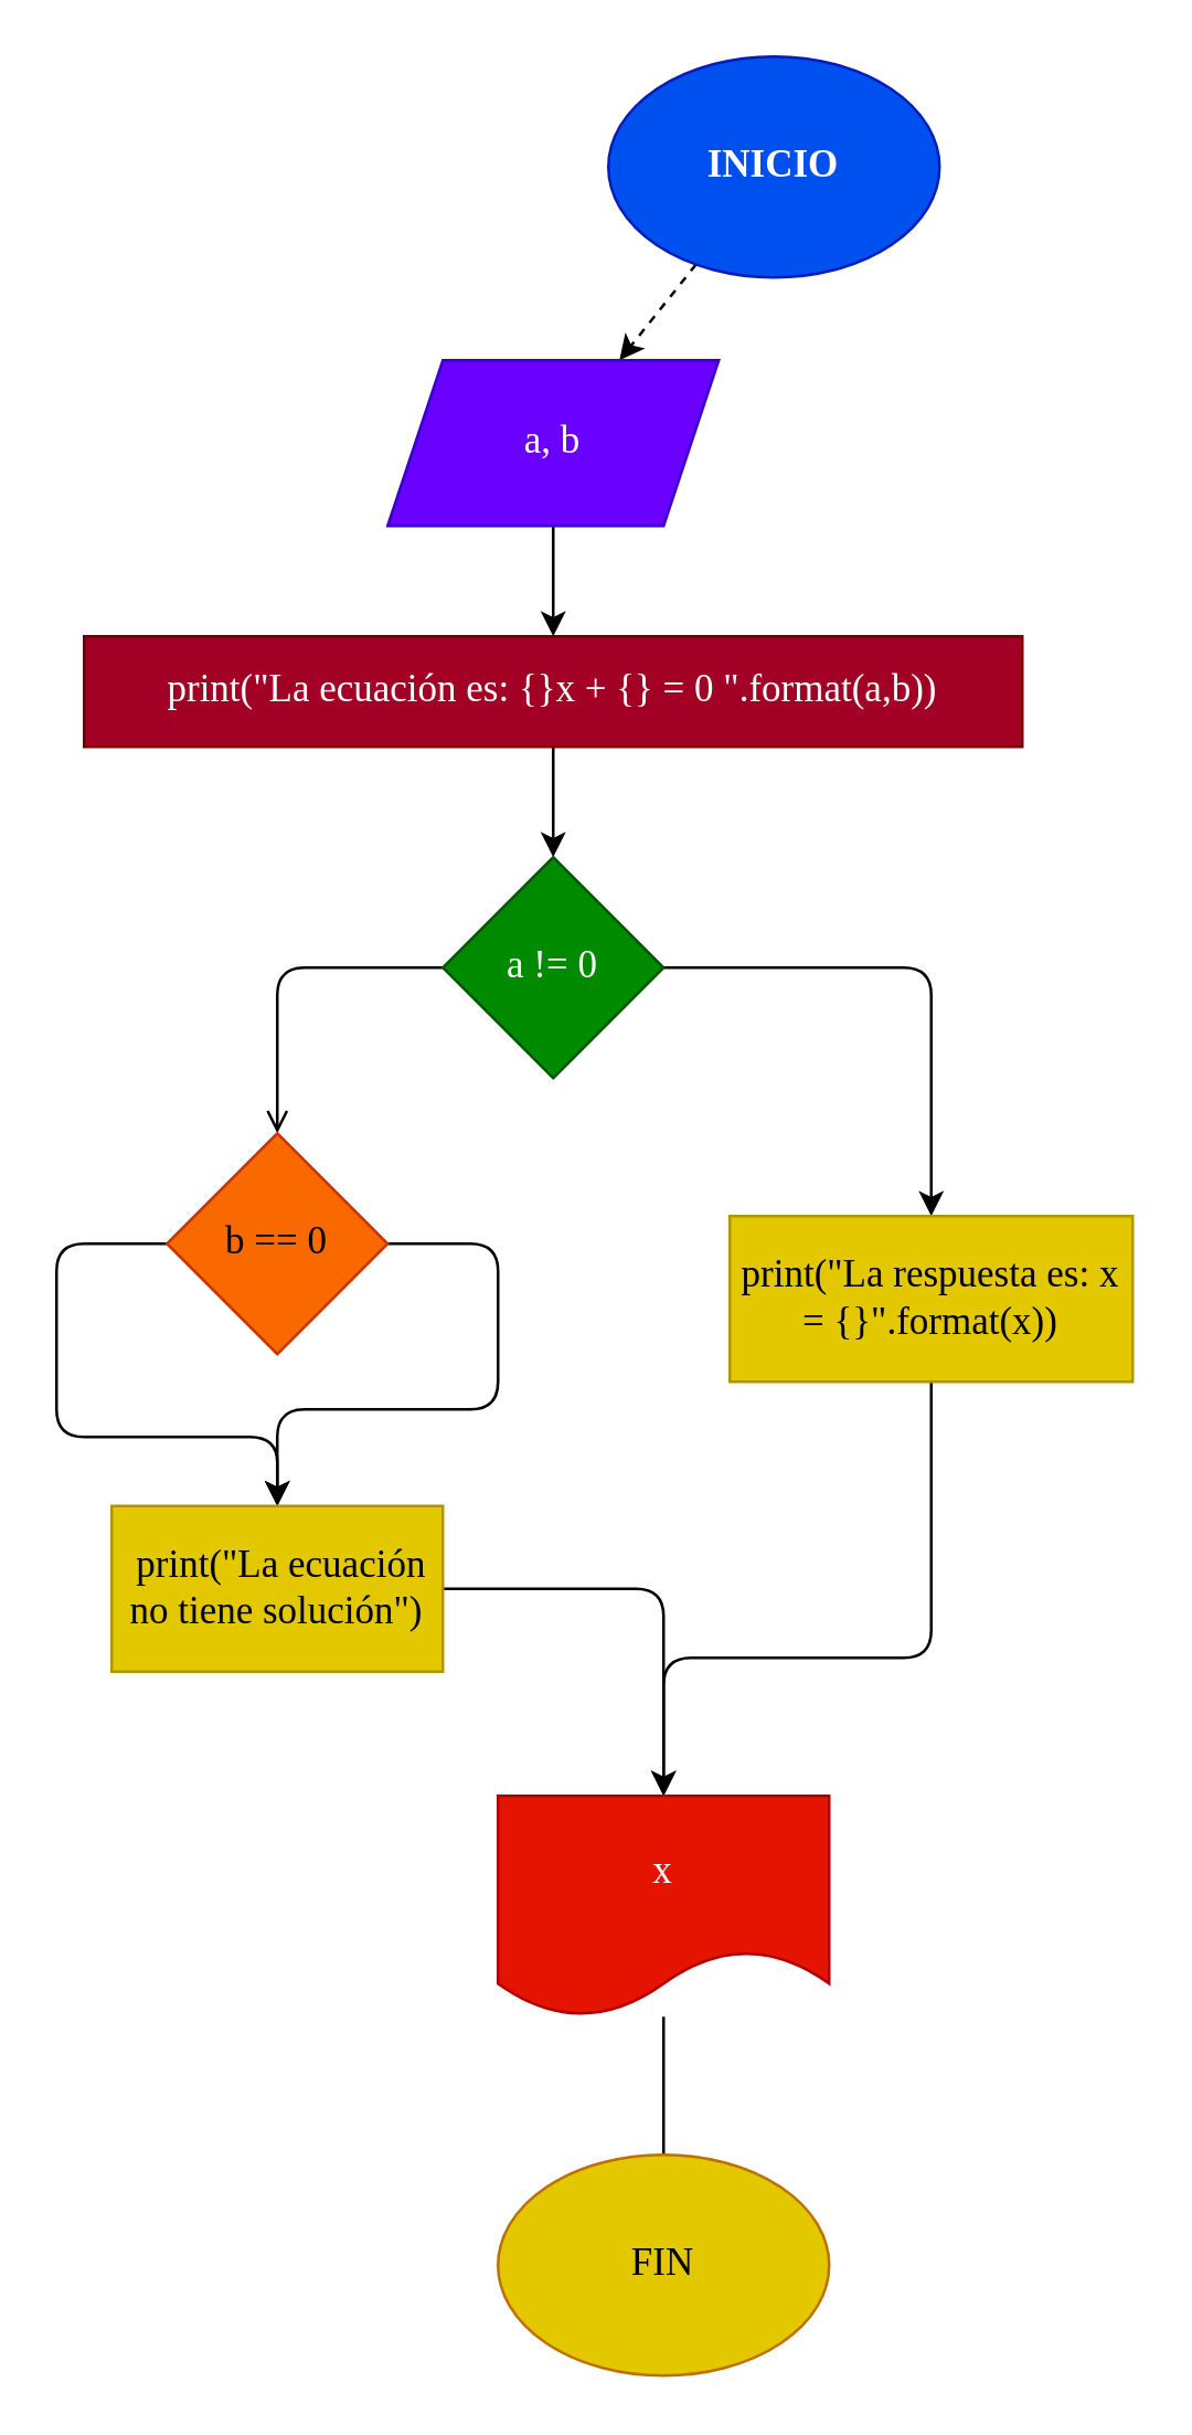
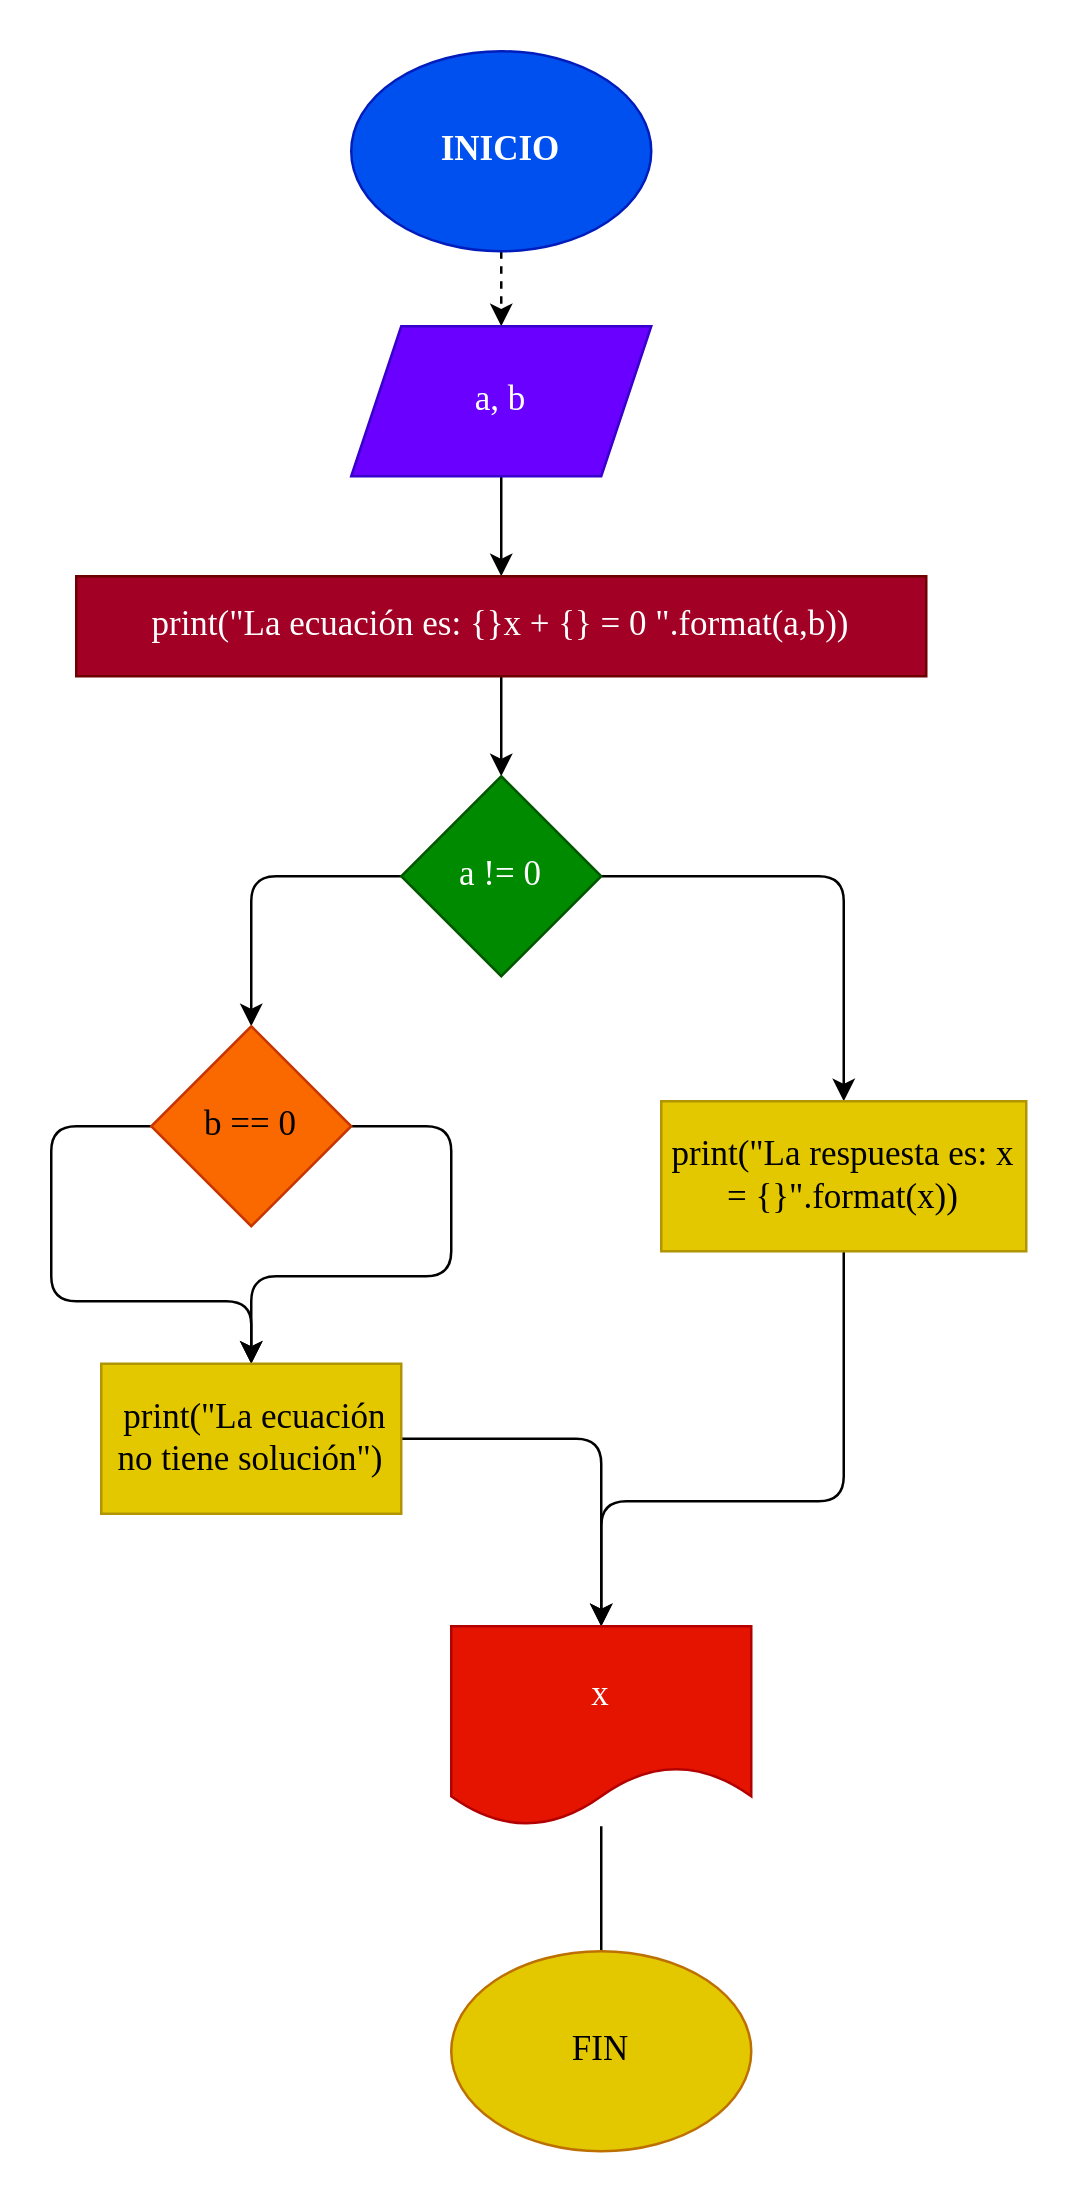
- <mxCell id="3" value="INICIO" style="ellipse;whiteSpace=wrap;html=1;fontFamily=Comic Sans MS;fontSize=14;fontStyle=1;fillColor=#0050ef;fontColor=#ffffff;strokeColor=#001DBC;" vertex="1" parent="1"><mxGeometry x="220" y="20" width="120" height="80" as="geometry" /></mxCell>
+ <mxCell id="3" value="INICIO" style="ellipse;whiteSpace=wrap;html=1;fontFamily=Comic Sans MS;fontSize=14;fontStyle=1;fillColor=#0050ef;fontColor=#ffffff;strokeColor=#001DBC;" vertex="1" parent="1"><mxGeometry x="140" y="20" width="120" height="80" as="geometry" /></mxCell>
- <mxCell id="8" style="edgeStyle=none;html=1;entryX=0.5;entryY=0;entryDx=0;entryDy=0;fontFamily=Comic Sans MS;fontSize=14;endArrow=open;" edge="1" parent="1" source="10" target="13"><mxGeometry relative="1" as="geometry"><Array as="points"><mxPoint x="100" y="350" /></Array></mxGeometry></mxCell>
+ <mxCell id="8" style="edgeStyle=none;html=1;entryX=0.5;entryY=0;entryDx=0;entryDy=0;fontFamily=Comic Sans MS;fontSize=14;" edge="1" parent="1" source="10" target="13"><mxGeometry relative="1" as="geometry"><Array as="points"><mxPoint x="100" y="350" /></Array></mxGeometry></mxCell>
